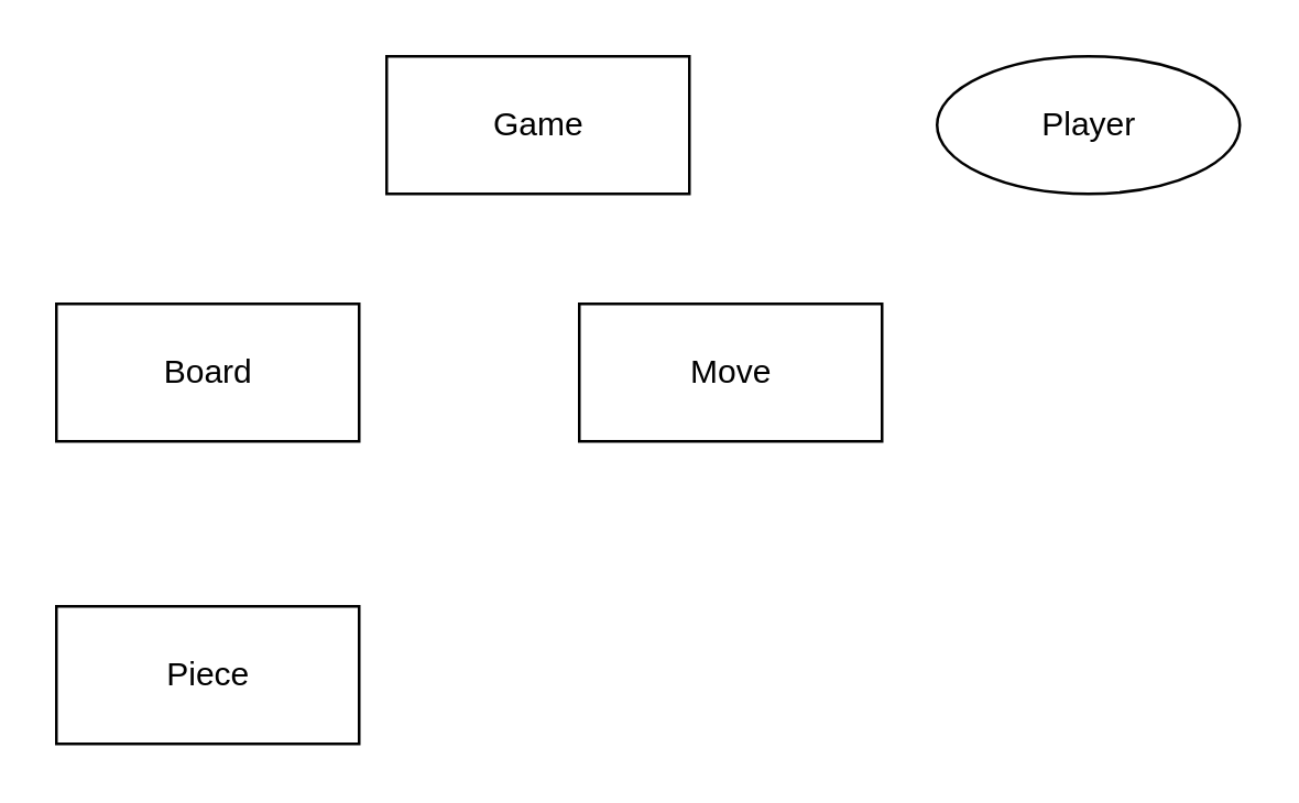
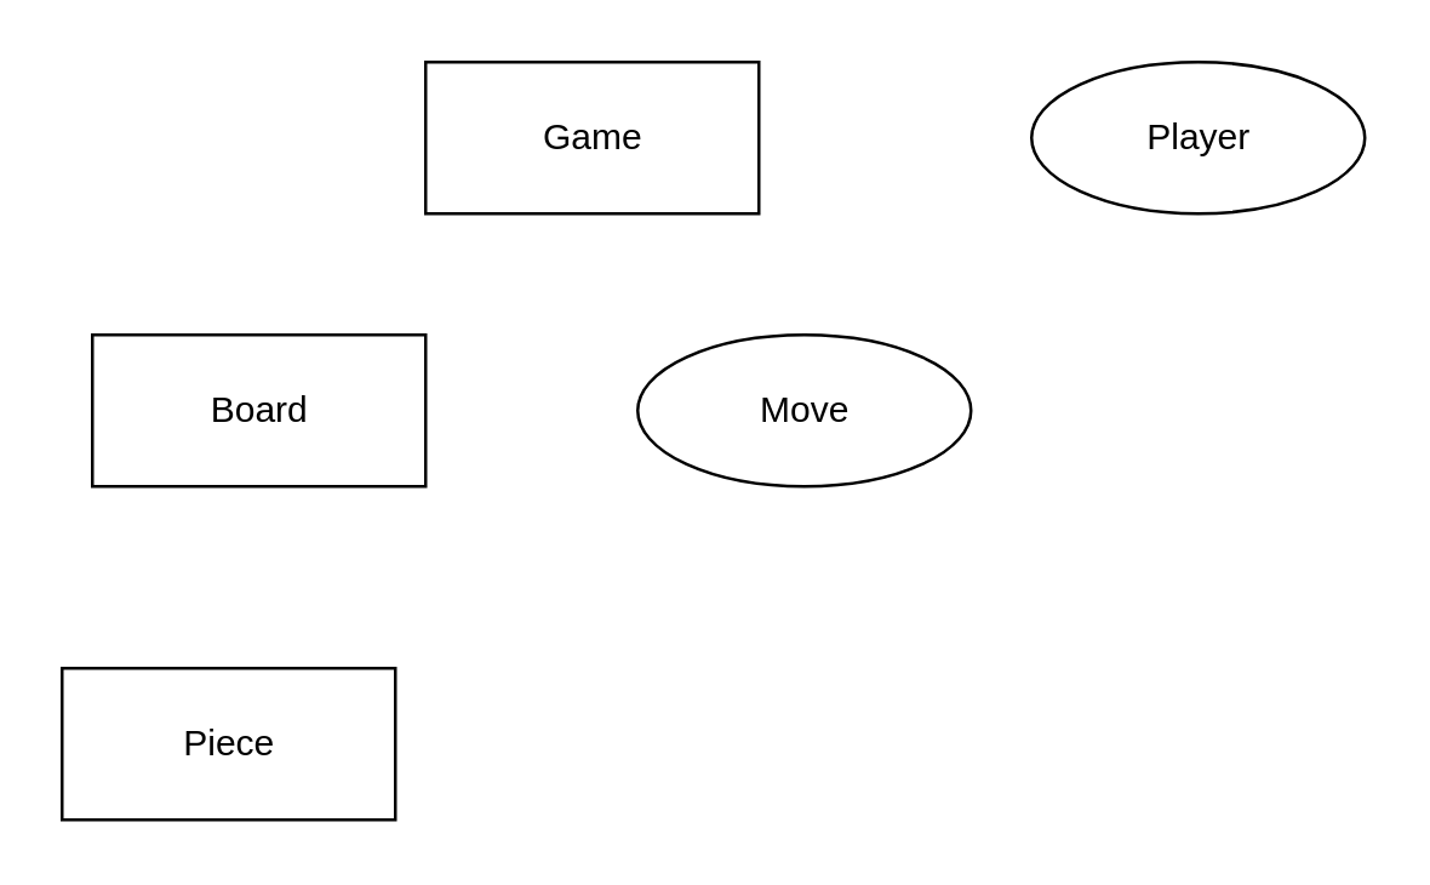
- <mxCell id="3" value="Board" style="html=1;" vertex="1" parent="1"><mxGeometry x="20" y="110" width="110" height="50" as="geometry" /></mxCell>
+ <mxCell id="3" value="Board" style="html=1;" vertex="1" parent="1"><mxGeometry x="30" y="110" width="110" height="50" as="geometry" /></mxCell>
- <mxCell id="6" value="Move" style="html=1;" vertex="1" parent="1"><mxGeometry x="210" y="110" width="110" height="50" as="geometry" /></mxCell>
+ <mxCell id="6" value="Move" style="ellipse;html=1;" vertex="1" parent="1"><mxGeometry x="210" y="110" width="110" height="50" as="geometry" /></mxCell>
